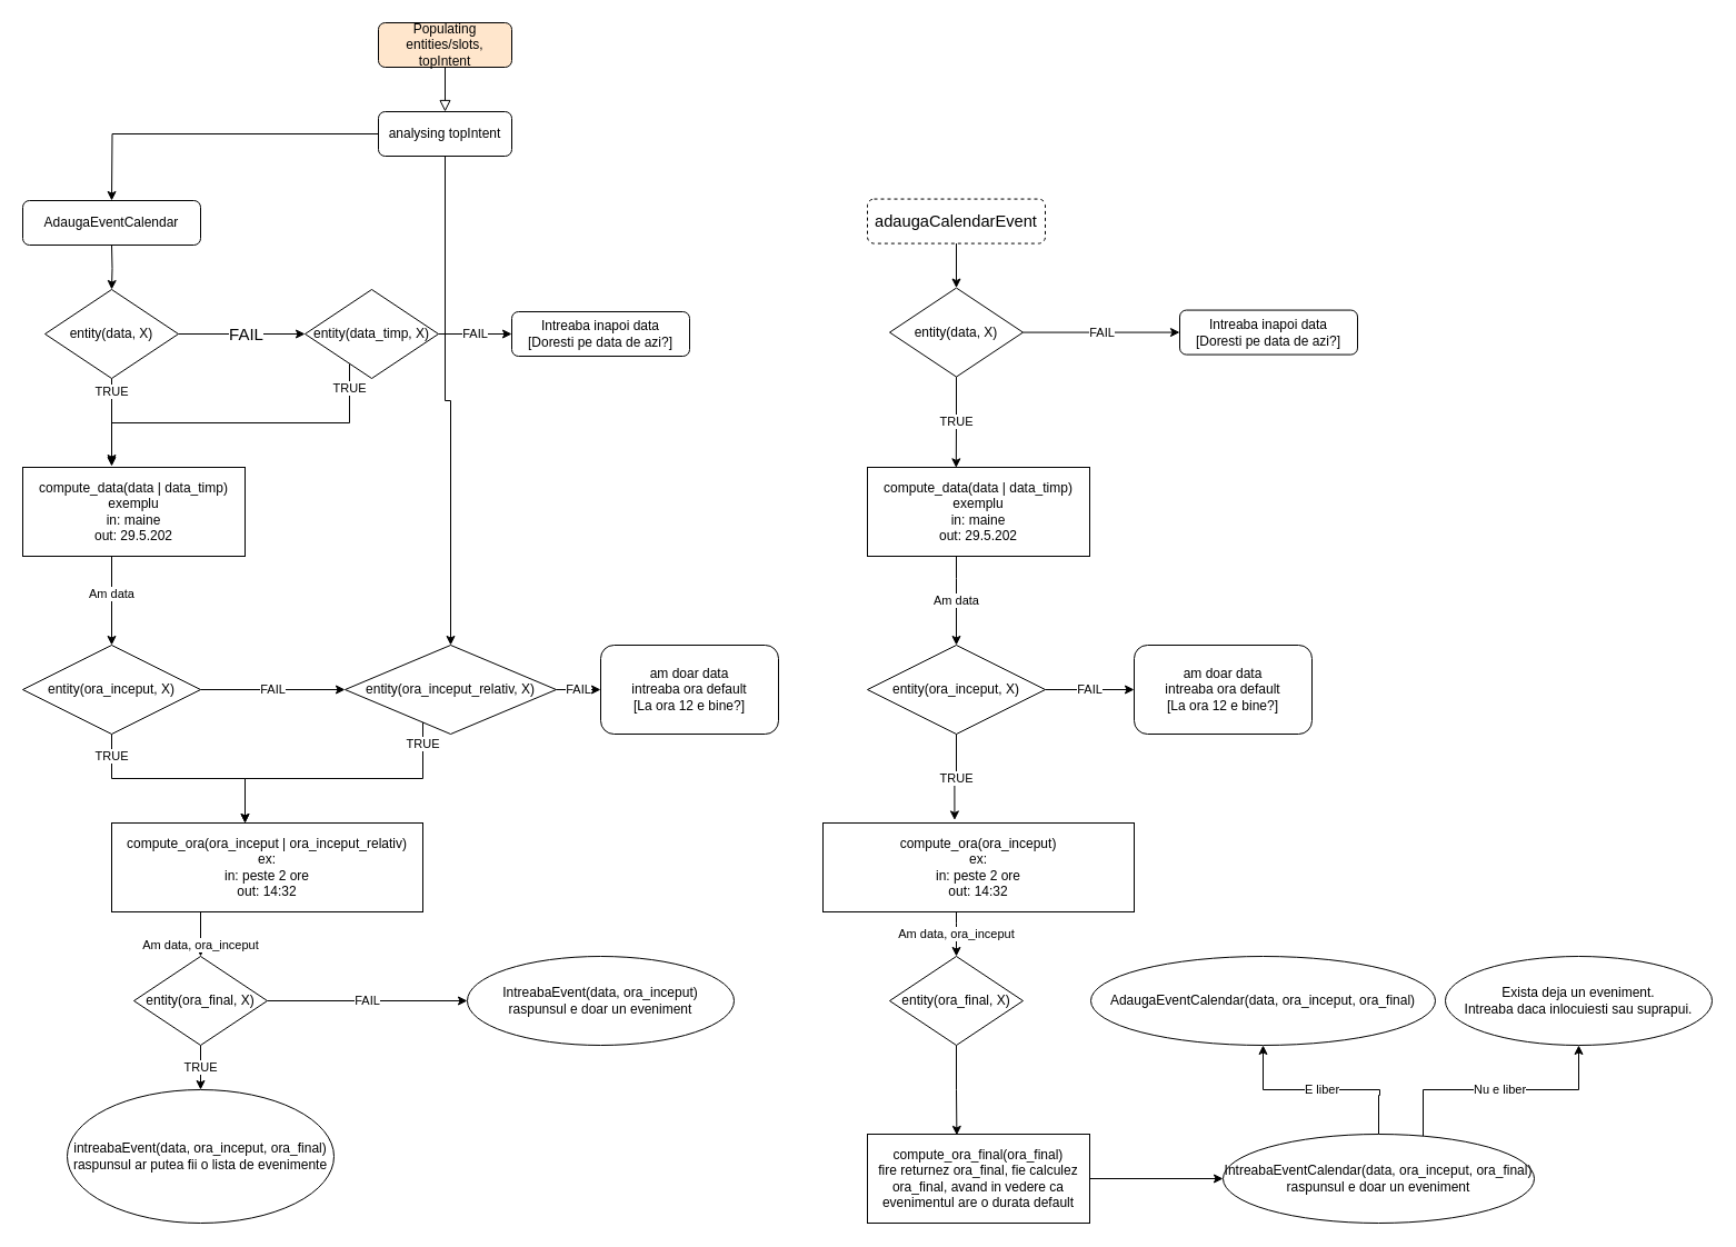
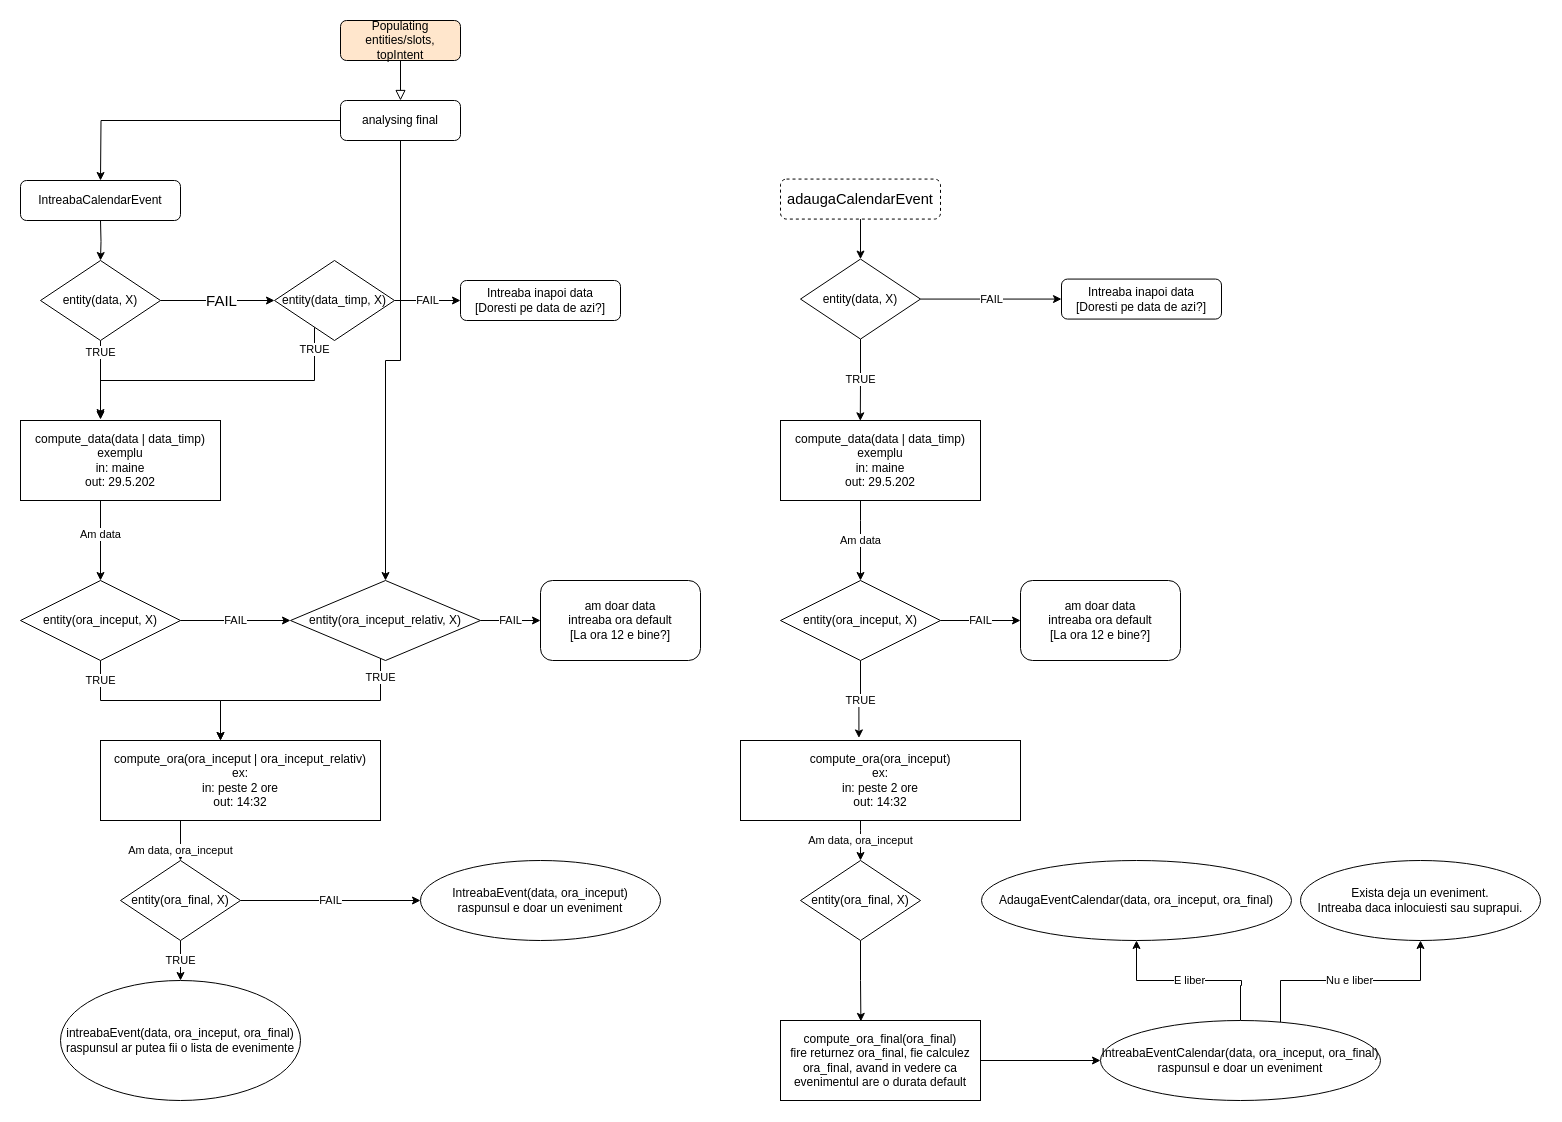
- <mxCell id="6" value="analysing topIntent&lt;br&gt;" style="rounded=1;whiteSpace=wrap;html=1;fontSize=12;glass=0;strokeWidth=1;shadow=0;" parent="1" vertex="1"><mxGeometry x="340" y="100" width="120" height="40" as="geometry" /></mxCell>
+ <mxCell id="6" value="analysing final&lt;br&gt;" style="rounded=1;whiteSpace=wrap;html=1;fontSize=12;glass=0;strokeWidth=1;shadow=0;" parent="1" vertex="1"><mxGeometry x="340" y="100" width="120" height="40" as="geometry" /></mxCell>
- <mxCell id="32" value="AdaugaEventCalendar" style="rounded=1;whiteSpace=wrap;html=1;" vertex="1" parent="1"><mxGeometry x="20" y="180" width="160" height="40" as="geometry" /></mxCell>
+ <mxCell id="32" value="IntreabaCalendarEvent" style="rounded=1;whiteSpace=wrap;html=1;" vertex="1" parent="1"><mxGeometry x="20" y="180" width="160" height="40" as="geometry" /></mxCell>
- <mxCell id="20" value="entity(ora_inceput_relativ, X)" style="rhombus;whiteSpace=wrap;html=1;" vertex="1" parent="1"><mxGeometry x="310" y="580" width="190" height="80" as="geometry" /></mxCell>
+ <mxCell id="20" value="entity(ora_inceput_relativ, X)" style="rhombus;whiteSpace=wrap;html=1;" vertex="1" parent="1"><mxGeometry x="290" y="580" width="190" height="80" as="geometry" /></mxCell>
